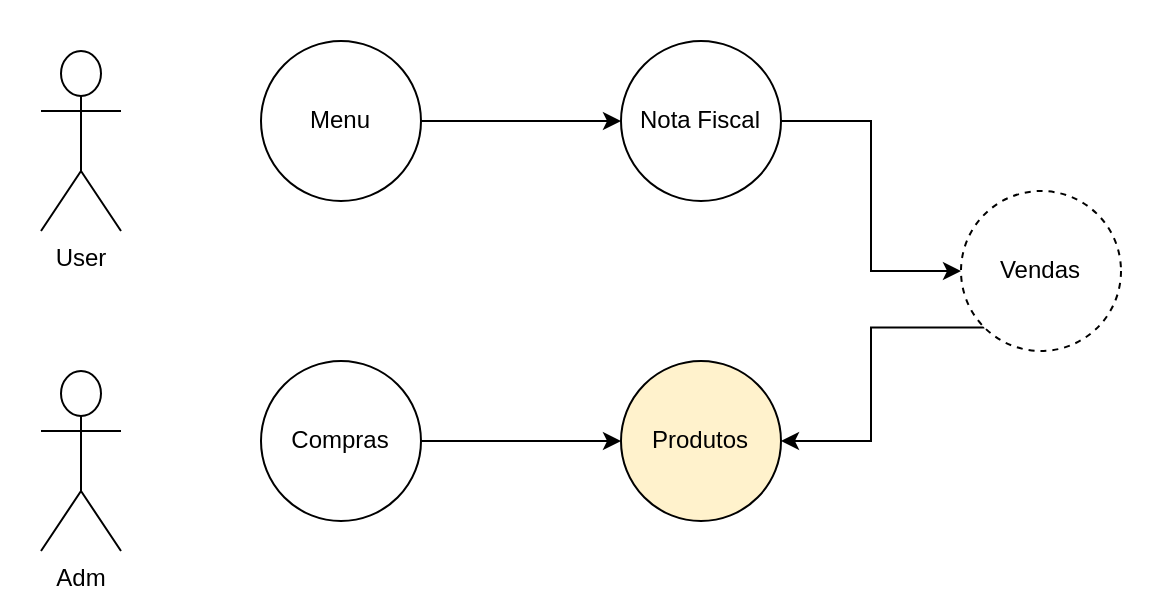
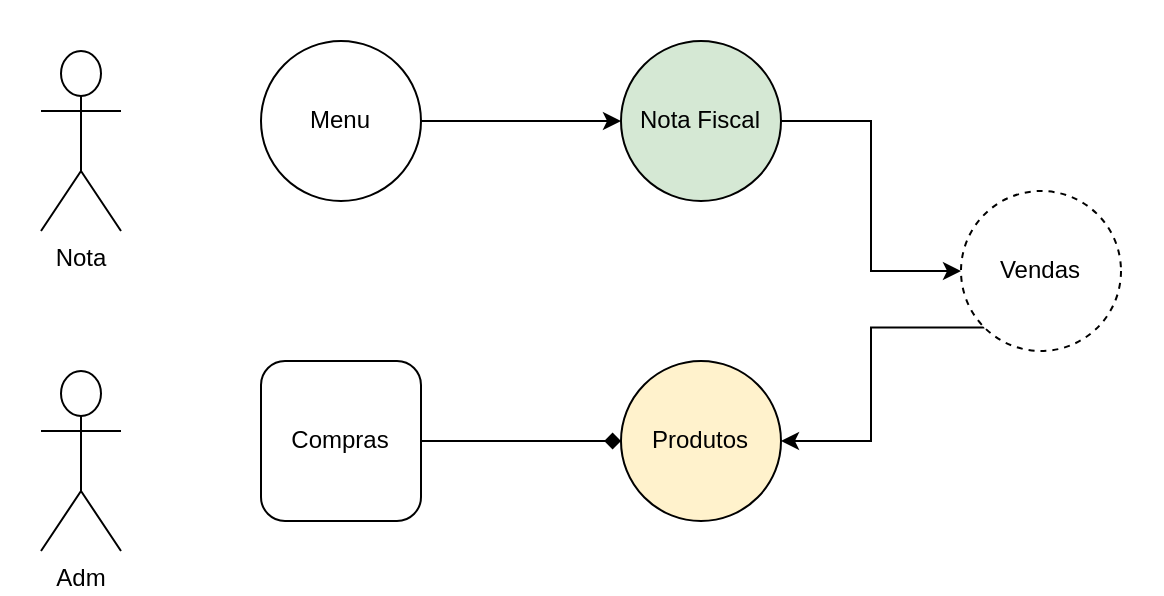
- <mxCell id="7" value="Nota Fiscal" style="ellipse;whiteSpace=wrap;html=1;aspect=fixed;" vertex="1" parent="1"><mxGeometry x="310" y="20" width="80" height="80" as="geometry" /></mxCell>
+ <mxCell id="7" value="Nota Fiscal" style="ellipse;whiteSpace=wrap;html=1;aspect=fixed;fillColor=#d5e8d4;" vertex="1" parent="1"><mxGeometry x="310" y="20" width="80" height="80" as="geometry" /></mxCell>
- <mxCell id="2" value="User" style="shape=umlActor;verticalLabelPosition=bottom;verticalAlign=top;html=1;outlineConnect=0;" vertex="1" parent="1"><mxGeometry x="20" y="25" width="40" height="90" as="geometry" /></mxCell>
+ <mxCell id="2" value="Nota" style="shape=umlActor;verticalLabelPosition=bottom;verticalAlign=top;html=1;outlineConnect=0;" vertex="1" parent="1"><mxGeometry x="20" y="25" width="40" height="90" as="geometry" /></mxCell>
- <mxCell id="9" value="Compras" style="ellipse;whiteSpace=wrap;html=1;aspect=fixed;" vertex="1" parent="1"><mxGeometry x="130" y="180" width="80" height="80" as="geometry" /></mxCell>
+ <mxCell id="9" value="Compras" style="whiteSpace=wrap;html=1;aspect=fixed;rounded=1;" vertex="1" parent="1"><mxGeometry x="130" y="180" width="80" height="80" as="geometry" /></mxCell>
- <mxCell id="8" style="edgeStyle=orthogonalEdgeStyle;rounded=0;orthogonalLoop=1;jettySize=auto;html=1;entryX=0;entryY=0.5;entryDx=0;entryDy=0;" edge="1" parent="1" source="9" target="10"><mxGeometry relative="1" as="geometry" /></mxCell>
+ <mxCell id="8" style="edgeStyle=orthogonalEdgeStyle;rounded=0;orthogonalLoop=1;jettySize=auto;html=1;entryX=0;entryY=0.5;entryDx=0;entryDy=0;endArrow=diamond;" edge="1" parent="1" source="9" target="10"><mxGeometry relative="1" as="geometry" /></mxCell>
